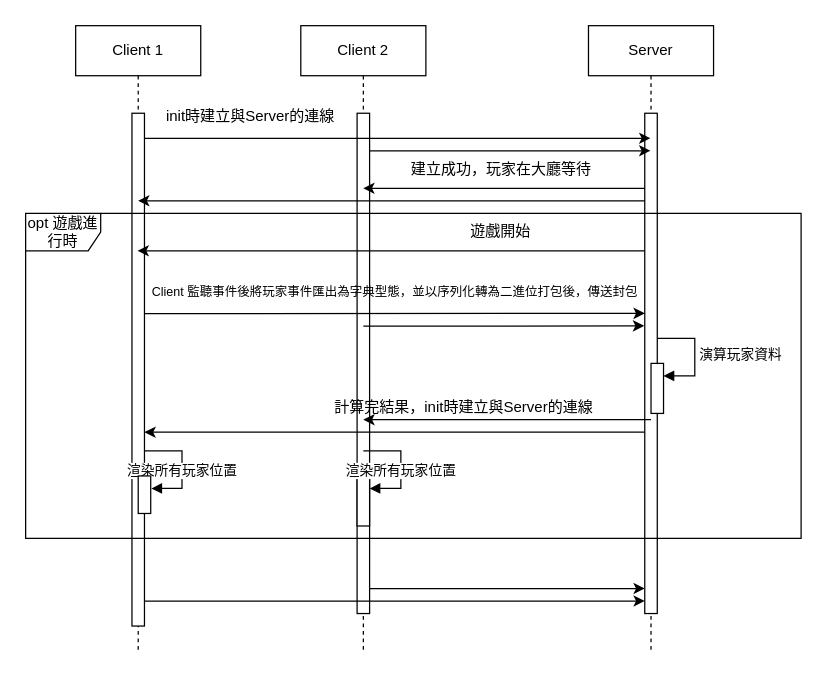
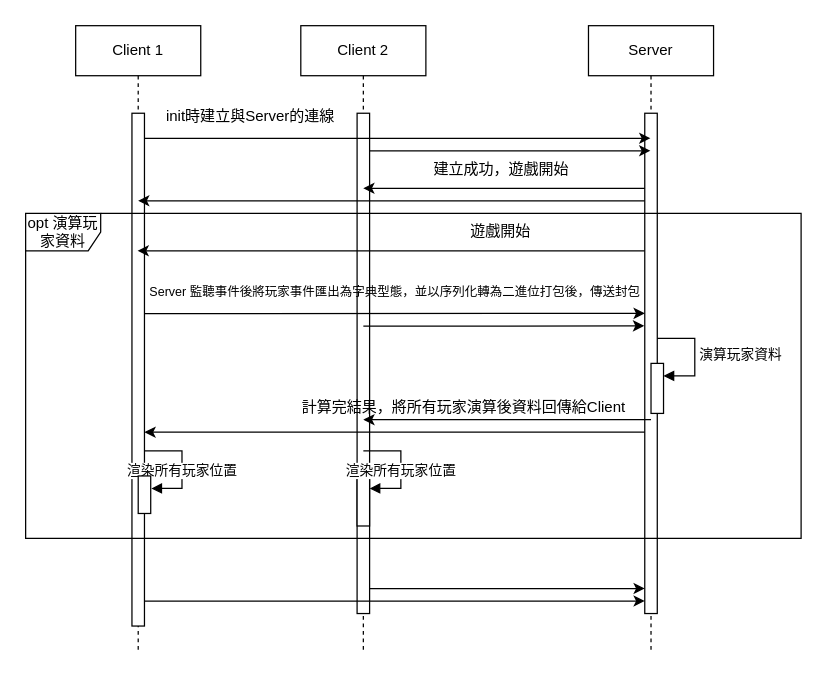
- <mxCell id="18" value="建立成功，玩家在大廳等待" style="text;html=1;align=center;verticalAlign=middle;resizable=0;points=[];autosize=1;strokeColor=none;fillColor=none;" vertex="1" parent="1"><mxGeometry x="315" y="120" width="170" height="30" as="geometry" /></mxCell>
+ <mxCell id="18" value="建立成功，遊戲開始" style="text;html=1;align=center;verticalAlign=middle;resizable=0;points=[];autosize=1;strokeColor=none;fillColor=none;" vertex="1" parent="1"><mxGeometry x="315" y="120" width="170" height="30" as="geometry" /></mxCell>
- <mxCell id="21" value="opt 遊戲進行時&lt;br&gt;" style="shape=umlFrame;whiteSpace=wrap;html=1;pointerEvents=0;" vertex="1" parent="1"><mxGeometry x="20" y="170" width="620" height="260" as="geometry" /></mxCell>
+ <mxCell id="21" value="opt 演算玩家資料&lt;br&gt;" style="shape=umlFrame;whiteSpace=wrap;html=1;pointerEvents=0;" vertex="1" parent="1"><mxGeometry x="20" y="170" width="620" height="260" as="geometry" /></mxCell>
- <mxCell id="24" value="&lt;font style=&quot;font-size: 10px;&quot;&gt;Client 監聽事件後將玩家事件匯出為字典型態，並以序列化轉為二進位打包後，傳送封包&lt;/font&gt;" style="text;html=1;align=center;verticalAlign=middle;resizable=0;points=[];autosize=1;strokeColor=none;fillColor=none;" vertex="1" parent="1"><mxGeometry x="110" y="218" width="410" height="30" as="geometry" /></mxCell>
+ <mxCell id="24" value="&lt;font style=&quot;font-size: 10px;&quot;&gt;Server 監聽事件後將玩家事件匯出為字典型態，並以序列化轉為二進位打包後，傳送封包&lt;/font&gt;" style="text;html=1;align=center;verticalAlign=middle;resizable=0;points=[];autosize=1;strokeColor=none;fillColor=none;" vertex="1" parent="1"><mxGeometry x="110" y="218" width="410" height="30" as="geometry" /></mxCell>
- <mxCell id="27" value="計算完結果，init時建立與Server的連線" style="text;html=1;align=center;verticalAlign=middle;resizable=0;points=[];autosize=1;strokeColor=none;fillColor=none;" vertex="1" parent="1"><mxGeometry x="230" y="310" width="280" height="30" as="geometry" /></mxCell>
+ <mxCell id="27" value="計算完結果，將所有玩家演算後資料回傳給Client" style="text;html=1;align=center;verticalAlign=middle;resizable=0;points=[];autosize=1;strokeColor=none;fillColor=none;" vertex="1" parent="1"><mxGeometry x="230" y="310" width="280" height="30" as="geometry" /></mxCell>
